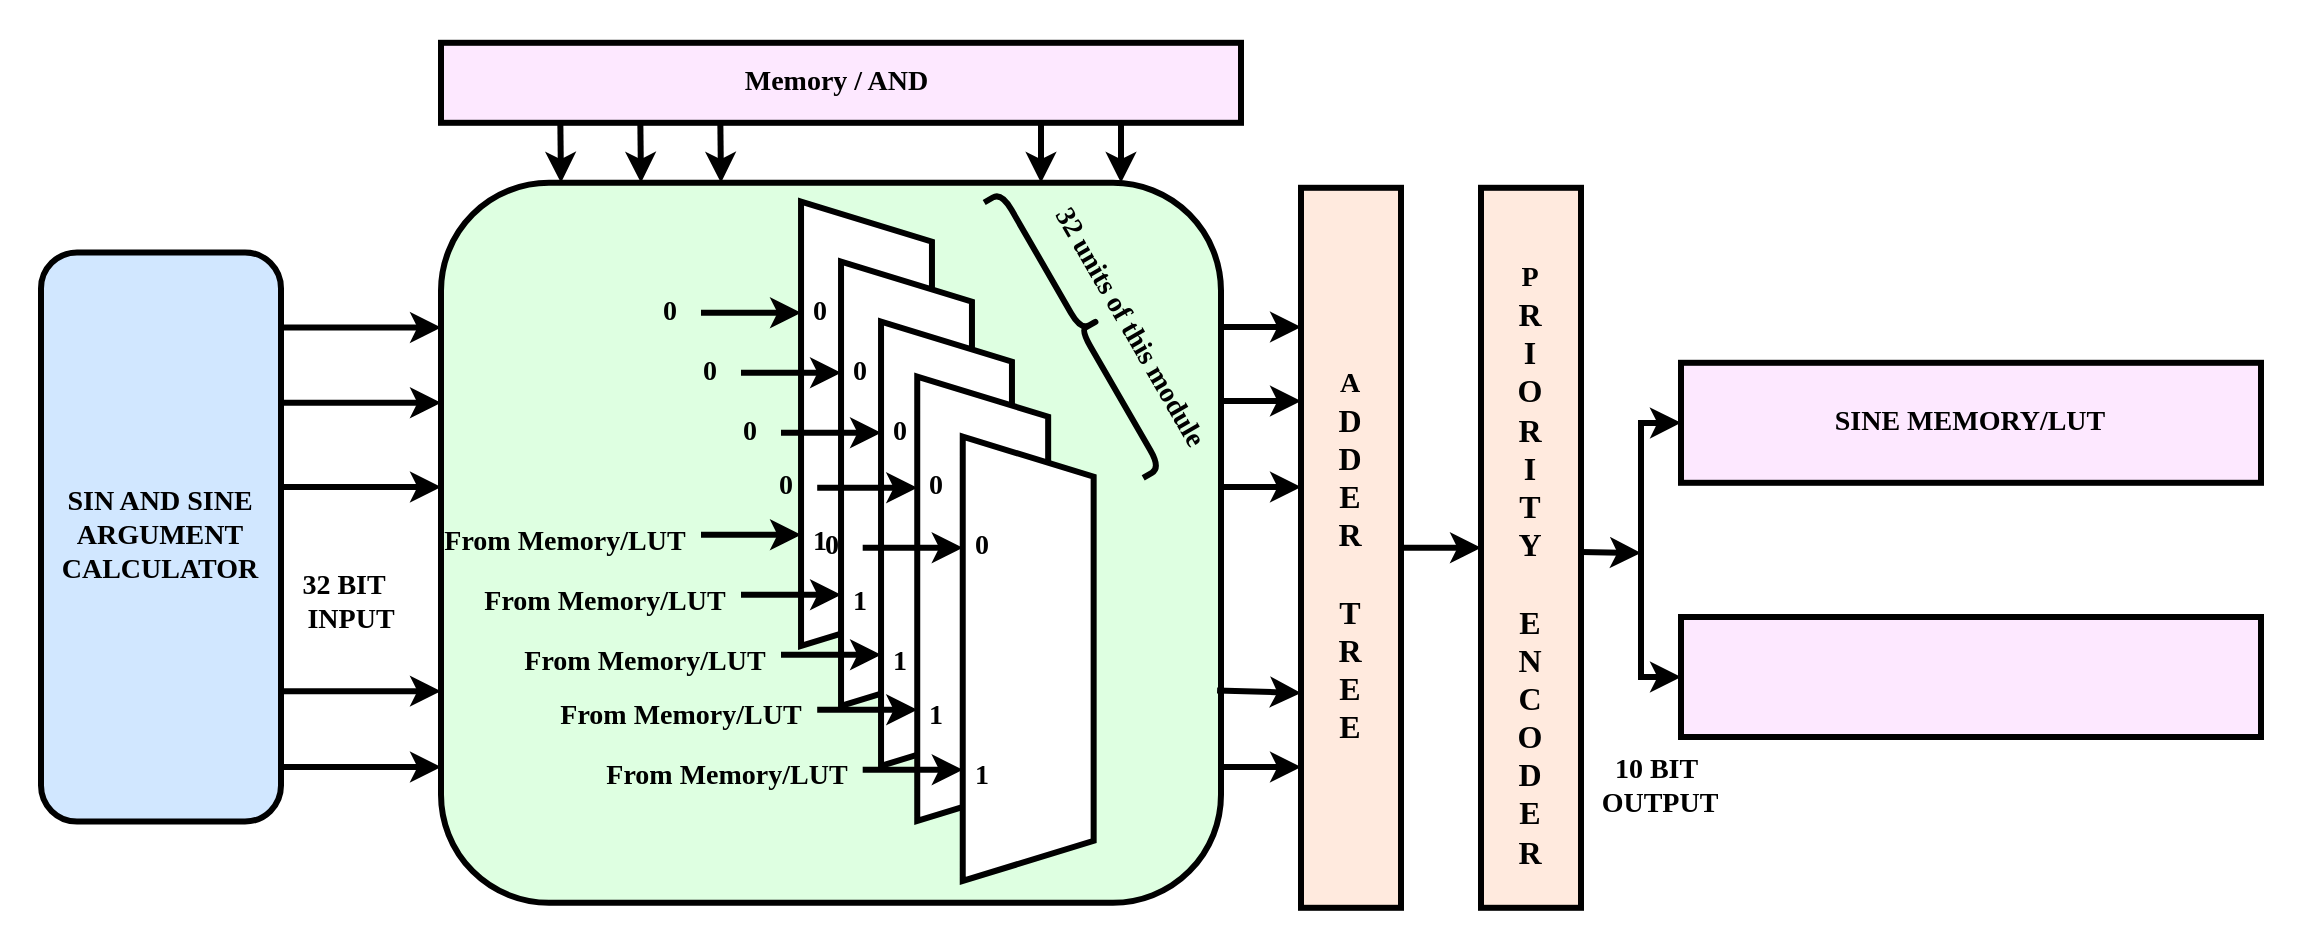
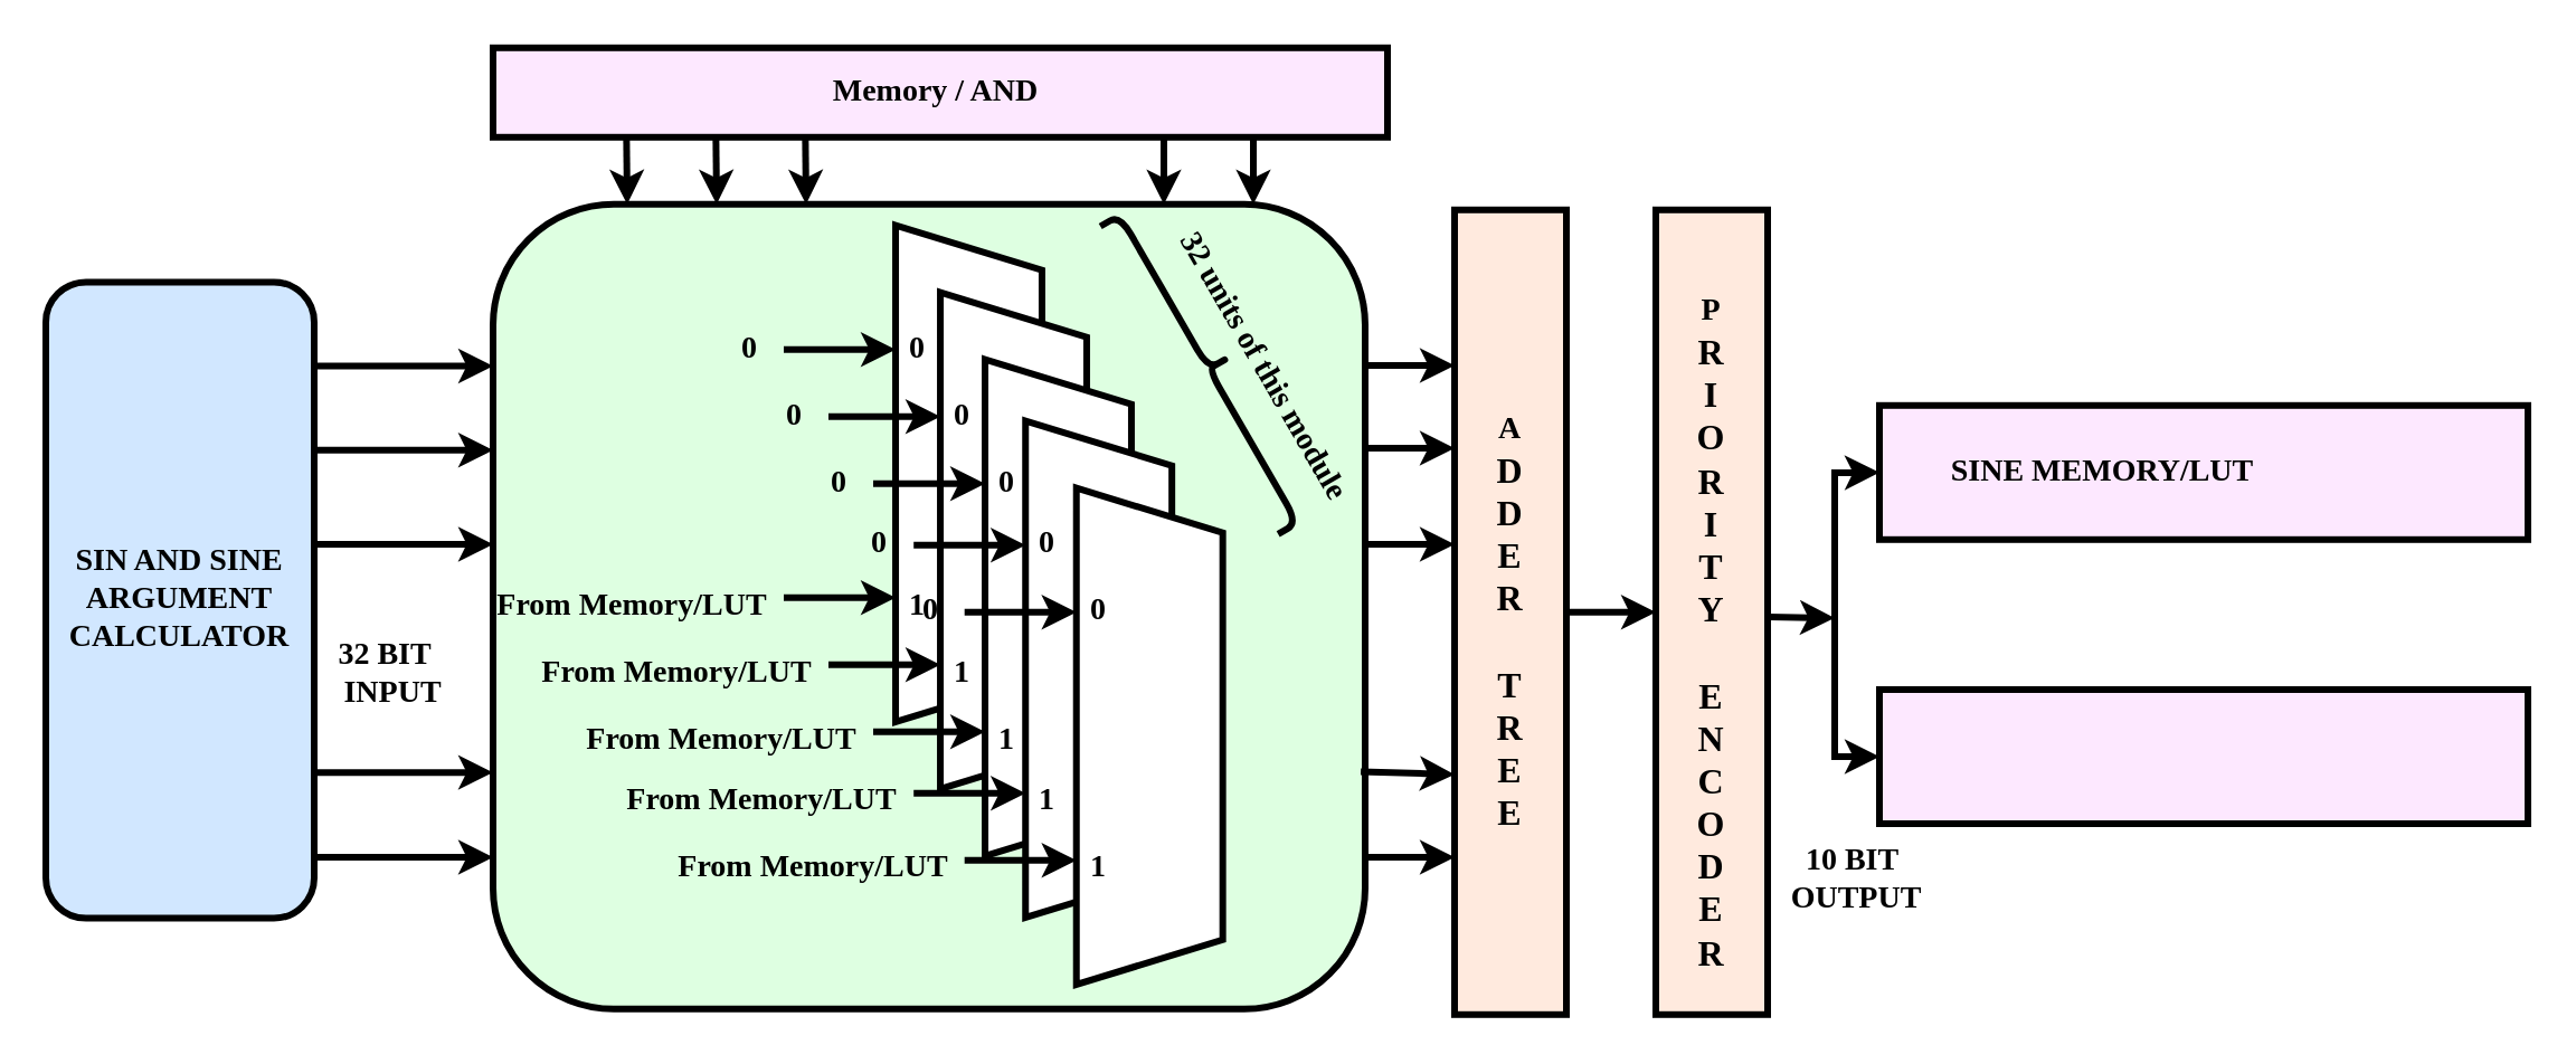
- <mxCell id="70" value="&lt;font style=&quot;font-size: 14px;&quot; face=&quot;Times New Roman&quot;&gt;&lt;b&gt;SINE MEMORY/LUT&lt;/b&gt;&lt;/font&gt;" style="text;html=1;align=center;verticalAlign=middle;whiteSpace=wrap;rounded=0;" vertex="1" parent="1"><mxGeometry x="910" y="196.38" width="150" height="30" as="geometry" /></mxCell>
+ <mxCell id="70" value="&lt;font style=&quot;font-size: 14px;&quot; face=&quot;Times New Roman&quot;&gt;&lt;b&gt;SINE MEMORY/LUT&lt;/b&gt;&lt;/font&gt;" style="text;html=1;align=center;verticalAlign=middle;whiteSpace=wrap;rounded=0;" vertex="1" parent="1"><mxGeometry x="865" y="196.38" width="150" height="30" as="geometry" /></mxCell>
